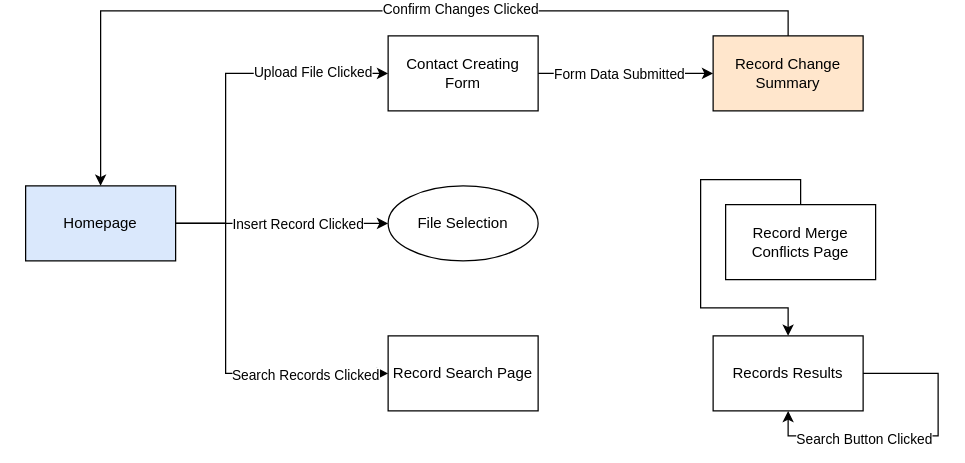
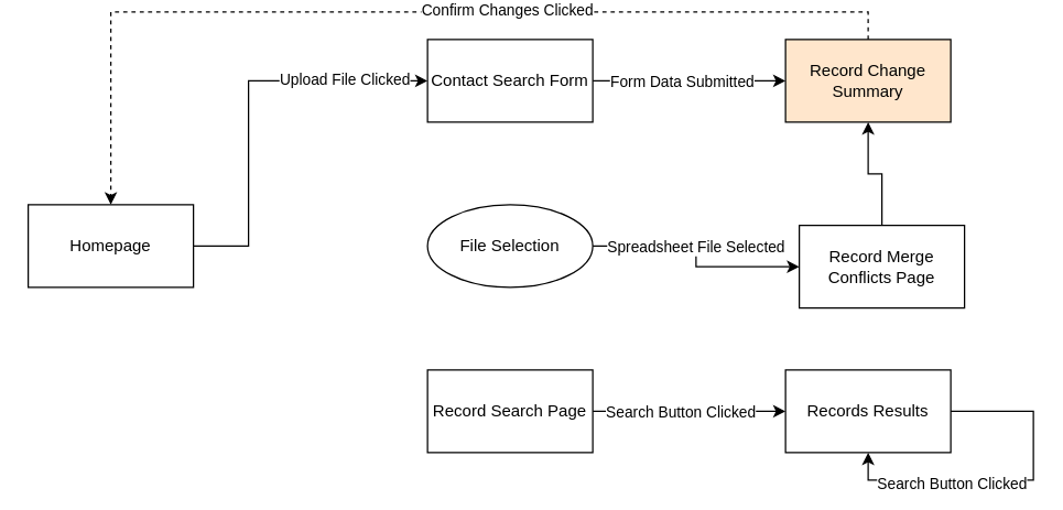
- <mxCell id="20" style="edgeStyle=orthogonalEdgeStyle;rounded=0;orthogonalLoop=1;jettySize=auto;html=1;exitX=0.5;exitY=0;exitDx=0;exitDy=0;" edge="1" parent="1" source="22" target="8"><mxGeometry relative="1" as="geometry" /></mxCell>
+ <mxCell id="20" style="edgeStyle=orthogonalEdgeStyle;rounded=0;orthogonalLoop=1;jettySize=auto;html=1;exitX=0.5;exitY=0;exitDx=0;exitDy=0;dashed=1;" edge="1" parent="1" source="22" target="8"><mxGeometry relative="1" as="geometry" /></mxCell>
- <mxCell id="19" value="Contact Creating Form" style="rounded=0;whiteSpace=wrap;html=1;" vertex="1" parent="1"><mxGeometry x="310" y="20" width="120" height="60" as="geometry" /></mxCell>
+ <mxCell id="19" value="Contact Search Form" style="rounded=0;whiteSpace=wrap;html=1;" vertex="1" parent="1"><mxGeometry x="310" y="20" width="120" height="60" as="geometry" /></mxCell>
- <mxCell id="8" value="Homepage" style="rounded=0;whiteSpace=wrap;html=1;fillColor=#dae8fc;" vertex="1" parent="1"><mxGeometry x="20" y="140" width="120" height="60" as="geometry" /></mxCell>
+ <mxCell id="8" value="Homepage" style="rounded=0;whiteSpace=wrap;html=1;" vertex="1" parent="1"><mxGeometry x="20" y="140" width="120" height="60" as="geometry" /></mxCell>
- <mxCell id="4" style="edgeStyle=orthogonalEdgeStyle;rounded=0;orthogonalLoop=1;jettySize=auto;html=1;exitX=1;exitY=0.5;exitDx=0;exitDy=0;entryX=0;entryY=0.5;entryDx=0;entryDy=0;" edge="1" parent="1" source="8" target="14"><mxGeometry relative="1" as="geometry" /></mxCell>
- <mxCell id="5" value="Insert Record Clicked" style="edgeLabel;html=1;align=center;verticalAlign=middle;resizable=0;points=[];" vertex="1" connectable="0" parent="4"><mxGeometry x="0.482" y="-1" relative="1" as="geometry"><mxPoint x="-29" y="-1" as="offset" /></mxGeometry></mxCell>
+ <mxCell id="12" style="edgeStyle=orthogonalEdgeStyle;rounded=0;orthogonalLoop=1;jettySize=auto;html=1;exitX=1;exitY=0.5;exitDx=0;exitDy=0;entryX=0;entryY=0.5;entryDx=0;entryDy=0;" edge="1" parent="1" source="14" target="16"><mxGeometry relative="1" as="geometry" /></mxCell>
+ <mxCell id="13" value="Spreadsheet File Selected" style="edgeLabel;html=1;align=center;verticalAlign=middle;resizable=0;points=[];" vertex="1" connectable="0" parent="12"><mxGeometry x="-0.2" y="-1" relative="1" as="geometry"><mxPoint x="8" y="-1" as="offset" /></mxGeometry></mxCell>
- <mxCell id="15" style="edgeStyle=orthogonalEdgeStyle;rounded=0;orthogonalLoop=1;jettySize=auto;html=1;exitX=0.5;exitY=0;exitDx=0;exitDy=0;" edge="1" parent="1" source="16" target="23"><mxGeometry relative="1" as="geometry" /></mxCell>
+ <mxCell id="15" style="edgeStyle=orthogonalEdgeStyle;rounded=0;orthogonalLoop=1;jettySize=auto;html=1;exitX=0.5;exitY=0;exitDx=0;exitDy=0;entryX=0.5;entryY=1;entryDx=0;entryDy=0;" edge="1" parent="1" source="16" target="22"><mxGeometry relative="1" as="geometry" /></mxCell>
- <mxCell id="6" style="edgeStyle=orthogonalEdgeStyle;rounded=0;orthogonalLoop=1;jettySize=auto;html=1;exitX=1;exitY=0.5;exitDx=0;exitDy=0;entryX=0;entryY=0.5;entryDx=0;entryDy=0;" edge="1" parent="1" source="8" target="11"><mxGeometry relative="1" as="geometry"><Array as="points"><mxPoint x="180" y="170" /><mxPoint x="180" y="290" /></Array></mxGeometry></mxCell>
- <mxCell id="7" value="Search Records Clicked" style="edgeLabel;html=1;align=center;verticalAlign=middle;resizable=0;points=[];" vertex="1" connectable="0" parent="6"><mxGeometry x="0.538" y="-1" relative="1" as="geometry"><mxPoint as="offset" /></mxGeometry></mxCell>
+ <mxCell id="9" style="edgeStyle=orthogonalEdgeStyle;rounded=0;orthogonalLoop=1;jettySize=auto;html=1;exitX=1;exitY=0.5;exitDx=0;exitDy=0;entryX=0;entryY=0.5;entryDx=0;entryDy=0;" edge="1" parent="1" source="11" target="23"><mxGeometry relative="1" as="geometry" /></mxCell>
+ <mxCell id="10" value="Search Button Clicked" style="edgeLabel;html=1;align=center;verticalAlign=middle;resizable=0;points=[];" vertex="1" connectable="0" parent="9"><mxGeometry x="-0.1" relative="1" as="geometry"><mxPoint as="offset" /></mxGeometry></mxCell>
